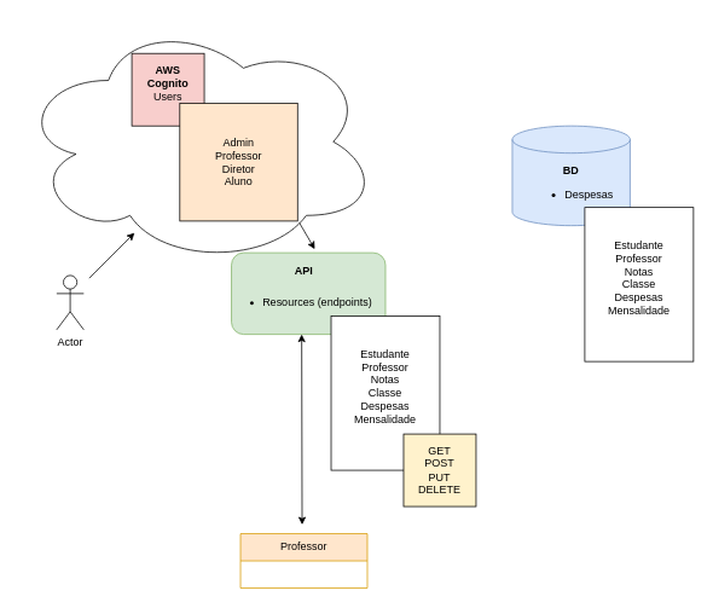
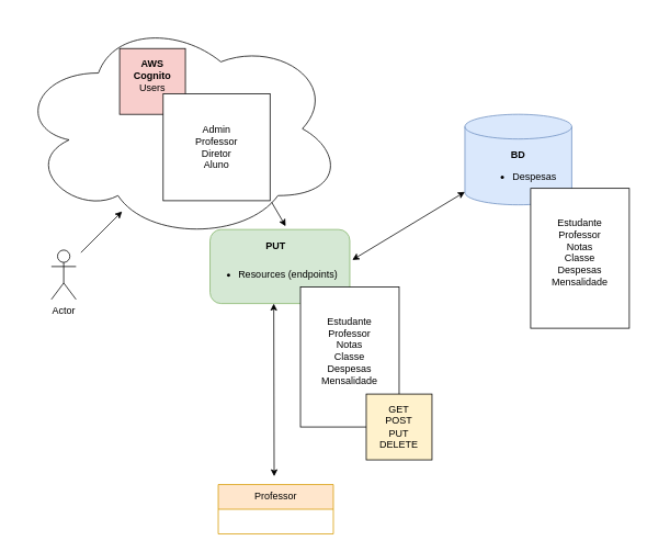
- <mxCell id="14" value="Admin&lt;div&gt;Professor&lt;/div&gt;&lt;div&gt;Diretor&lt;/div&gt;&lt;div&gt;Aluno&lt;/div&gt;" style="whiteSpace=wrap;html=1;aspect=fixed;fillColor=#ffe6cc;" parent="1" vertex="1"><mxGeometry x="198" y="113" width="130" height="130" as="geometry" /></mxCell>
+ <mxCell id="14" value="Admin&lt;div&gt;Professor&lt;/div&gt;&lt;div&gt;Diretor&lt;/div&gt;&lt;div&gt;Aluno&lt;/div&gt;" style="whiteSpace=wrap;html=1;aspect=fixed;" parent="1" vertex="1"><mxGeometry x="198" y="113" width="130" height="130" as="geometry" /></mxCell>
+ <mxCell id="9" value="" style="endArrow=classic;startArrow=classic;html=1;rounded=0;exitX=1.016;exitY=0.14;exitDx=0;exitDy=0;exitPerimeter=0;" parent="1" source="5" target="6" edge="1"><mxGeometry width="50" height="50" relative="1" as="geometry"><mxPoint x="445" y="288" as="sourcePoint" /><mxPoint x="495" y="238" as="targetPoint" /></mxGeometry></mxCell>
- <mxCell id="4" value="&lt;b&gt;API&lt;/b&gt;" style="text;html=1;align=center;verticalAlign=middle;whiteSpace=wrap;rounded=0;" parent="1" vertex="1"><mxGeometry x="255" y="278" width="160" height="40" as="geometry" /></mxCell>
+ <mxCell id="4" value="&lt;b&gt;PUT&lt;/b&gt;" style="text;html=1;align=center;verticalAlign=middle;whiteSpace=wrap;rounded=0;" parent="1" vertex="1"><mxGeometry x="255" y="278" width="160" height="40" as="geometry" /></mxCell>
